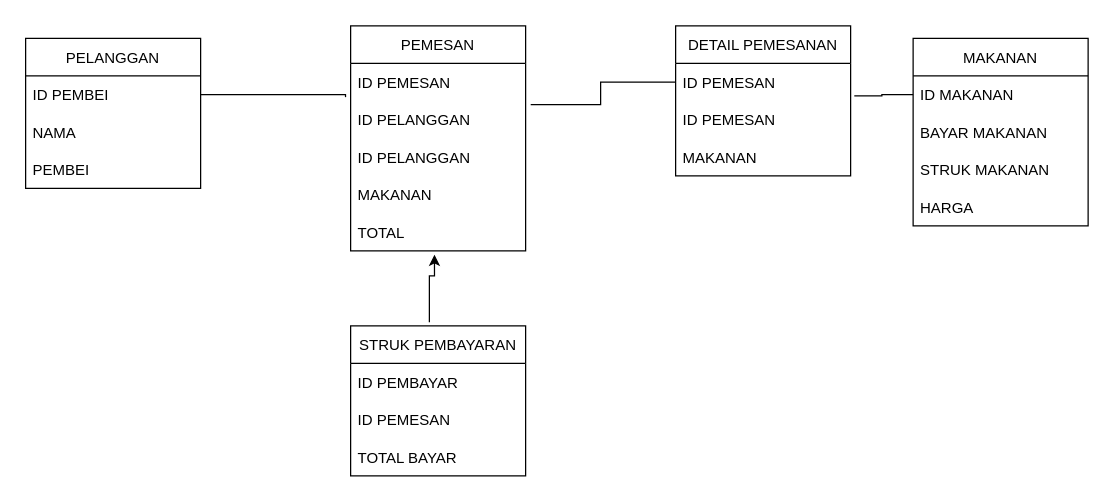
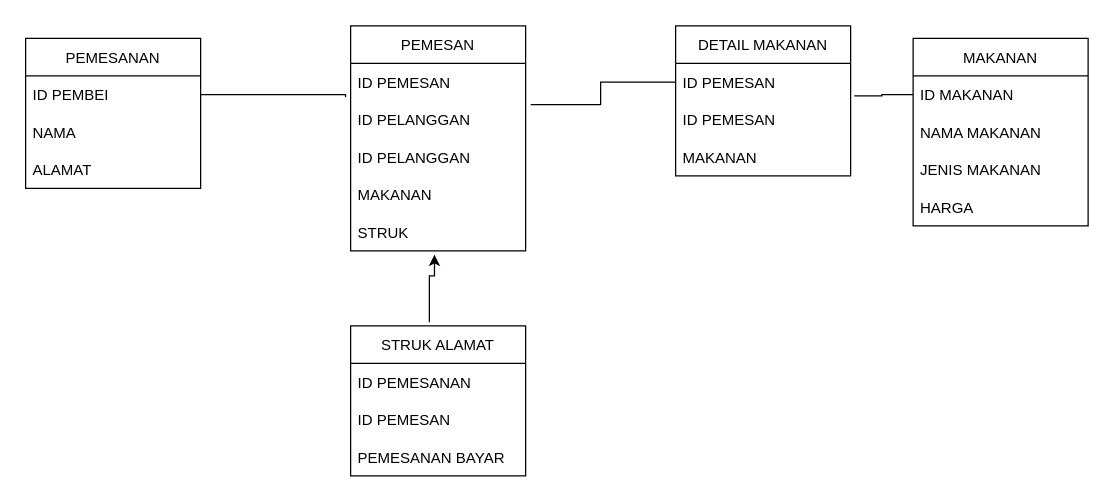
- <mxCell id="12" value="DETAIL PEMESANAN" style="swimlane;fontStyle=0;childLayout=stackLayout;horizontal=1;startSize=30;horizontalStack=0;resizeParent=1;resizeParentMax=0;resizeLast=0;collapsible=1;marginBottom=0;" vertex="1" parent="1"><mxGeometry x="540" y="20" width="140" height="120" as="geometry" /></mxCell>
+ <mxCell id="12" value="DETAIL MAKANAN" style="swimlane;fontStyle=0;childLayout=stackLayout;horizontal=1;startSize=30;horizontalStack=0;resizeParent=1;resizeParentMax=0;resizeLast=0;collapsible=1;marginBottom=0;" vertex="1" parent="1"><mxGeometry x="540" y="20" width="140" height="120" as="geometry" /></mxCell>
- <mxCell id="2" value="PELANGGAN" style="swimlane;fontStyle=0;childLayout=stackLayout;horizontal=1;startSize=30;horizontalStack=0;resizeParent=1;resizeParentMax=0;resizeLast=0;collapsible=1;marginBottom=0;" vertex="1" parent="1"><mxGeometry x="20" y="30" width="140" height="120" as="geometry" /></mxCell>
+ <mxCell id="2" value="PEMESANAN" style="swimlane;fontStyle=0;childLayout=stackLayout;horizontal=1;startSize=30;horizontalStack=0;resizeParent=1;resizeParentMax=0;resizeLast=0;collapsible=1;marginBottom=0;" vertex="1" parent="1"><mxGeometry x="20" y="30" width="140" height="120" as="geometry" /></mxCell>
- <mxCell id="18" value="BAYAR MAKANAN" style="text;strokeColor=none;fillColor=none;align=left;verticalAlign=middle;spacingLeft=4;spacingRight=4;overflow=hidden;points=[[0,0.5],[1,0.5]];portConstraint=eastwest;rotatable=0;" vertex="1" parent="16"><mxGeometry y="60" width="140" height="30" as="geometry" /></mxCell>
+ <mxCell id="18" value="NAMA MAKANAN" style="text;strokeColor=none;fillColor=none;align=left;verticalAlign=middle;spacingLeft=4;spacingRight=4;overflow=hidden;points=[[0,0.5],[1,0.5]];portConstraint=eastwest;rotatable=0;" vertex="1" parent="16"><mxGeometry y="60" width="140" height="30" as="geometry" /></mxCell>
- <mxCell id="5" value="PEMBEI" style="text;strokeColor=none;fillColor=none;align=left;verticalAlign=middle;spacingLeft=4;spacingRight=4;overflow=hidden;points=[[0,0.5],[1,0.5]];portConstraint=eastwest;rotatable=0;" vertex="1" parent="2"><mxGeometry y="90" width="140" height="30" as="geometry" /></mxCell>
+ <mxCell id="5" value="ALAMAT" style="text;strokeColor=none;fillColor=none;align=left;verticalAlign=middle;spacingLeft=4;spacingRight=4;overflow=hidden;points=[[0,0.5],[1,0.5]];portConstraint=eastwest;rotatable=0;" vertex="1" parent="2"><mxGeometry y="90" width="140" height="30" as="geometry" /></mxCell>
- <mxCell id="19" value="STRUK MAKANAN" style="text;strokeColor=none;fillColor=none;align=left;verticalAlign=middle;spacingLeft=4;spacingRight=4;overflow=hidden;points=[[0,0.5],[1,0.5]];portConstraint=eastwest;rotatable=0;" vertex="1" parent="16"><mxGeometry y="90" width="140" height="30" as="geometry" /></mxCell>
+ <mxCell id="19" value="JENIS MAKANAN" style="text;strokeColor=none;fillColor=none;align=left;verticalAlign=middle;spacingLeft=4;spacingRight=4;overflow=hidden;points=[[0,0.5],[1,0.5]];portConstraint=eastwest;rotatable=0;" vertex="1" parent="16"><mxGeometry y="90" width="140" height="30" as="geometry" /></mxCell>
- <mxCell id="11" value="TOTAL" style="text;strokeColor=none;fillColor=none;align=left;verticalAlign=middle;spacingLeft=4;spacingRight=4;overflow=hidden;points=[[0,0.5],[1,0.5]];portConstraint=eastwest;rotatable=0;" vertex="1" parent="6"><mxGeometry y="150" width="140" height="30" as="geometry" /></mxCell>
+ <mxCell id="11" value="STRUK" style="text;strokeColor=none;fillColor=none;align=left;verticalAlign=middle;spacingLeft=4;spacingRight=4;overflow=hidden;points=[[0,0.5],[1,0.5]];portConstraint=eastwest;rotatable=0;" vertex="1" parent="6"><mxGeometry y="150" width="140" height="30" as="geometry" /></mxCell>
- <mxCell id="21" value="STRUK PEMBAYARAN" style="swimlane;fontStyle=0;childLayout=stackLayout;horizontal=1;startSize=30;horizontalStack=0;resizeParent=1;resizeParentMax=0;resizeLast=0;collapsible=1;marginBottom=0;" vertex="1" parent="1"><mxGeometry x="280" y="260" width="140" height="120" as="geometry" /></mxCell>
+ <mxCell id="21" value="STRUK ALAMAT" style="swimlane;fontStyle=0;childLayout=stackLayout;horizontal=1;startSize=30;horizontalStack=0;resizeParent=1;resizeParentMax=0;resizeLast=0;collapsible=1;marginBottom=0;" vertex="1" parent="1"><mxGeometry x="280" y="260" width="140" height="120" as="geometry" /></mxCell>
- <mxCell id="22" value="ID PEMBAYAR" style="text;strokeColor=none;fillColor=none;align=left;verticalAlign=middle;spacingLeft=4;spacingRight=4;overflow=hidden;points=[[0,0.5],[1,0.5]];portConstraint=eastwest;rotatable=0;" vertex="1" parent="21"><mxGeometry y="30" width="140" height="30" as="geometry" /></mxCell>
+ <mxCell id="22" value="ID PEMESANAN" style="text;strokeColor=none;fillColor=none;align=left;verticalAlign=middle;spacingLeft=4;spacingRight=4;overflow=hidden;points=[[0,0.5],[1,0.5]];portConstraint=eastwest;rotatable=0;" vertex="1" parent="21"><mxGeometry y="30" width="140" height="30" as="geometry" /></mxCell>
- <mxCell id="24" value="TOTAL BAYAR" style="text;strokeColor=none;fillColor=none;align=left;verticalAlign=middle;spacingLeft=4;spacingRight=4;overflow=hidden;points=[[0,0.5],[1,0.5]];portConstraint=eastwest;rotatable=0;" vertex="1" parent="21"><mxGeometry y="90" width="140" height="30" as="geometry" /></mxCell>
+ <mxCell id="24" value="PEMESANAN BAYAR" style="text;strokeColor=none;fillColor=none;align=left;verticalAlign=middle;spacingLeft=4;spacingRight=4;overflow=hidden;points=[[0,0.5],[1,0.5]];portConstraint=eastwest;rotatable=0;" vertex="1" parent="21"><mxGeometry y="90" width="140" height="30" as="geometry" /></mxCell>
